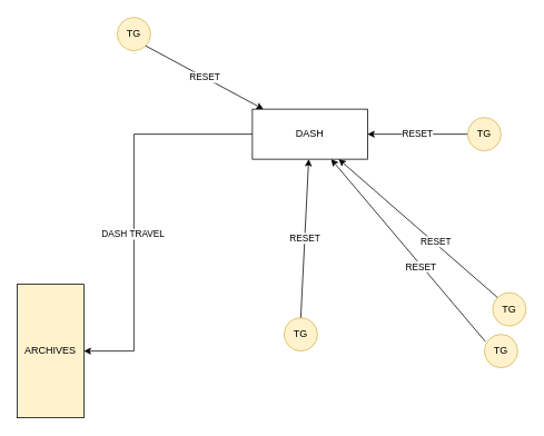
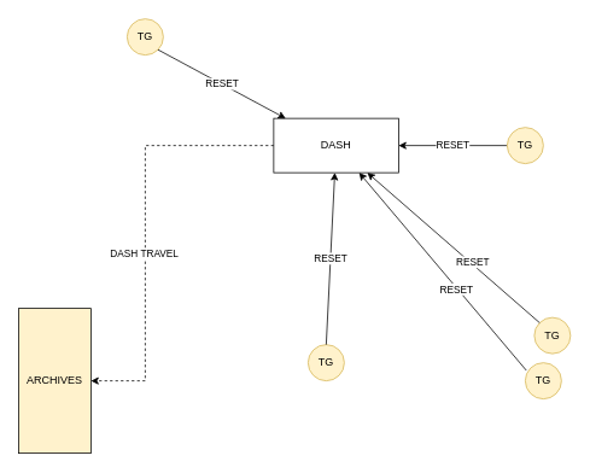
- <mxCell id="4" style="edgeStyle=orthogonalEdgeStyle;rounded=0;orthogonalLoop=1;jettySize=auto;html=1;exitX=0;exitY=0.5;exitDx=0;exitDy=0;entryX=1;entryY=0.5;entryDx=0;entryDy=0;" edge="1" parent="1" source="6" target="3"><mxGeometry relative="1" as="geometry"><Array as="points"><mxPoint x="160" y="160" /><mxPoint x="160" y="420" /></Array></mxGeometry></mxCell>
+ <mxCell id="4" style="edgeStyle=orthogonalEdgeStyle;rounded=0;orthogonalLoop=1;jettySize=auto;html=1;exitX=0;exitY=0.5;exitDx=0;exitDy=0;entryX=1;entryY=0.5;entryDx=0;entryDy=0;dashed=1;" edge="1" parent="1" source="6" target="3"><mxGeometry relative="1" as="geometry"><Array as="points"><mxPoint x="160" y="160" /><mxPoint x="160" y="420" /></Array></mxGeometry></mxCell>
